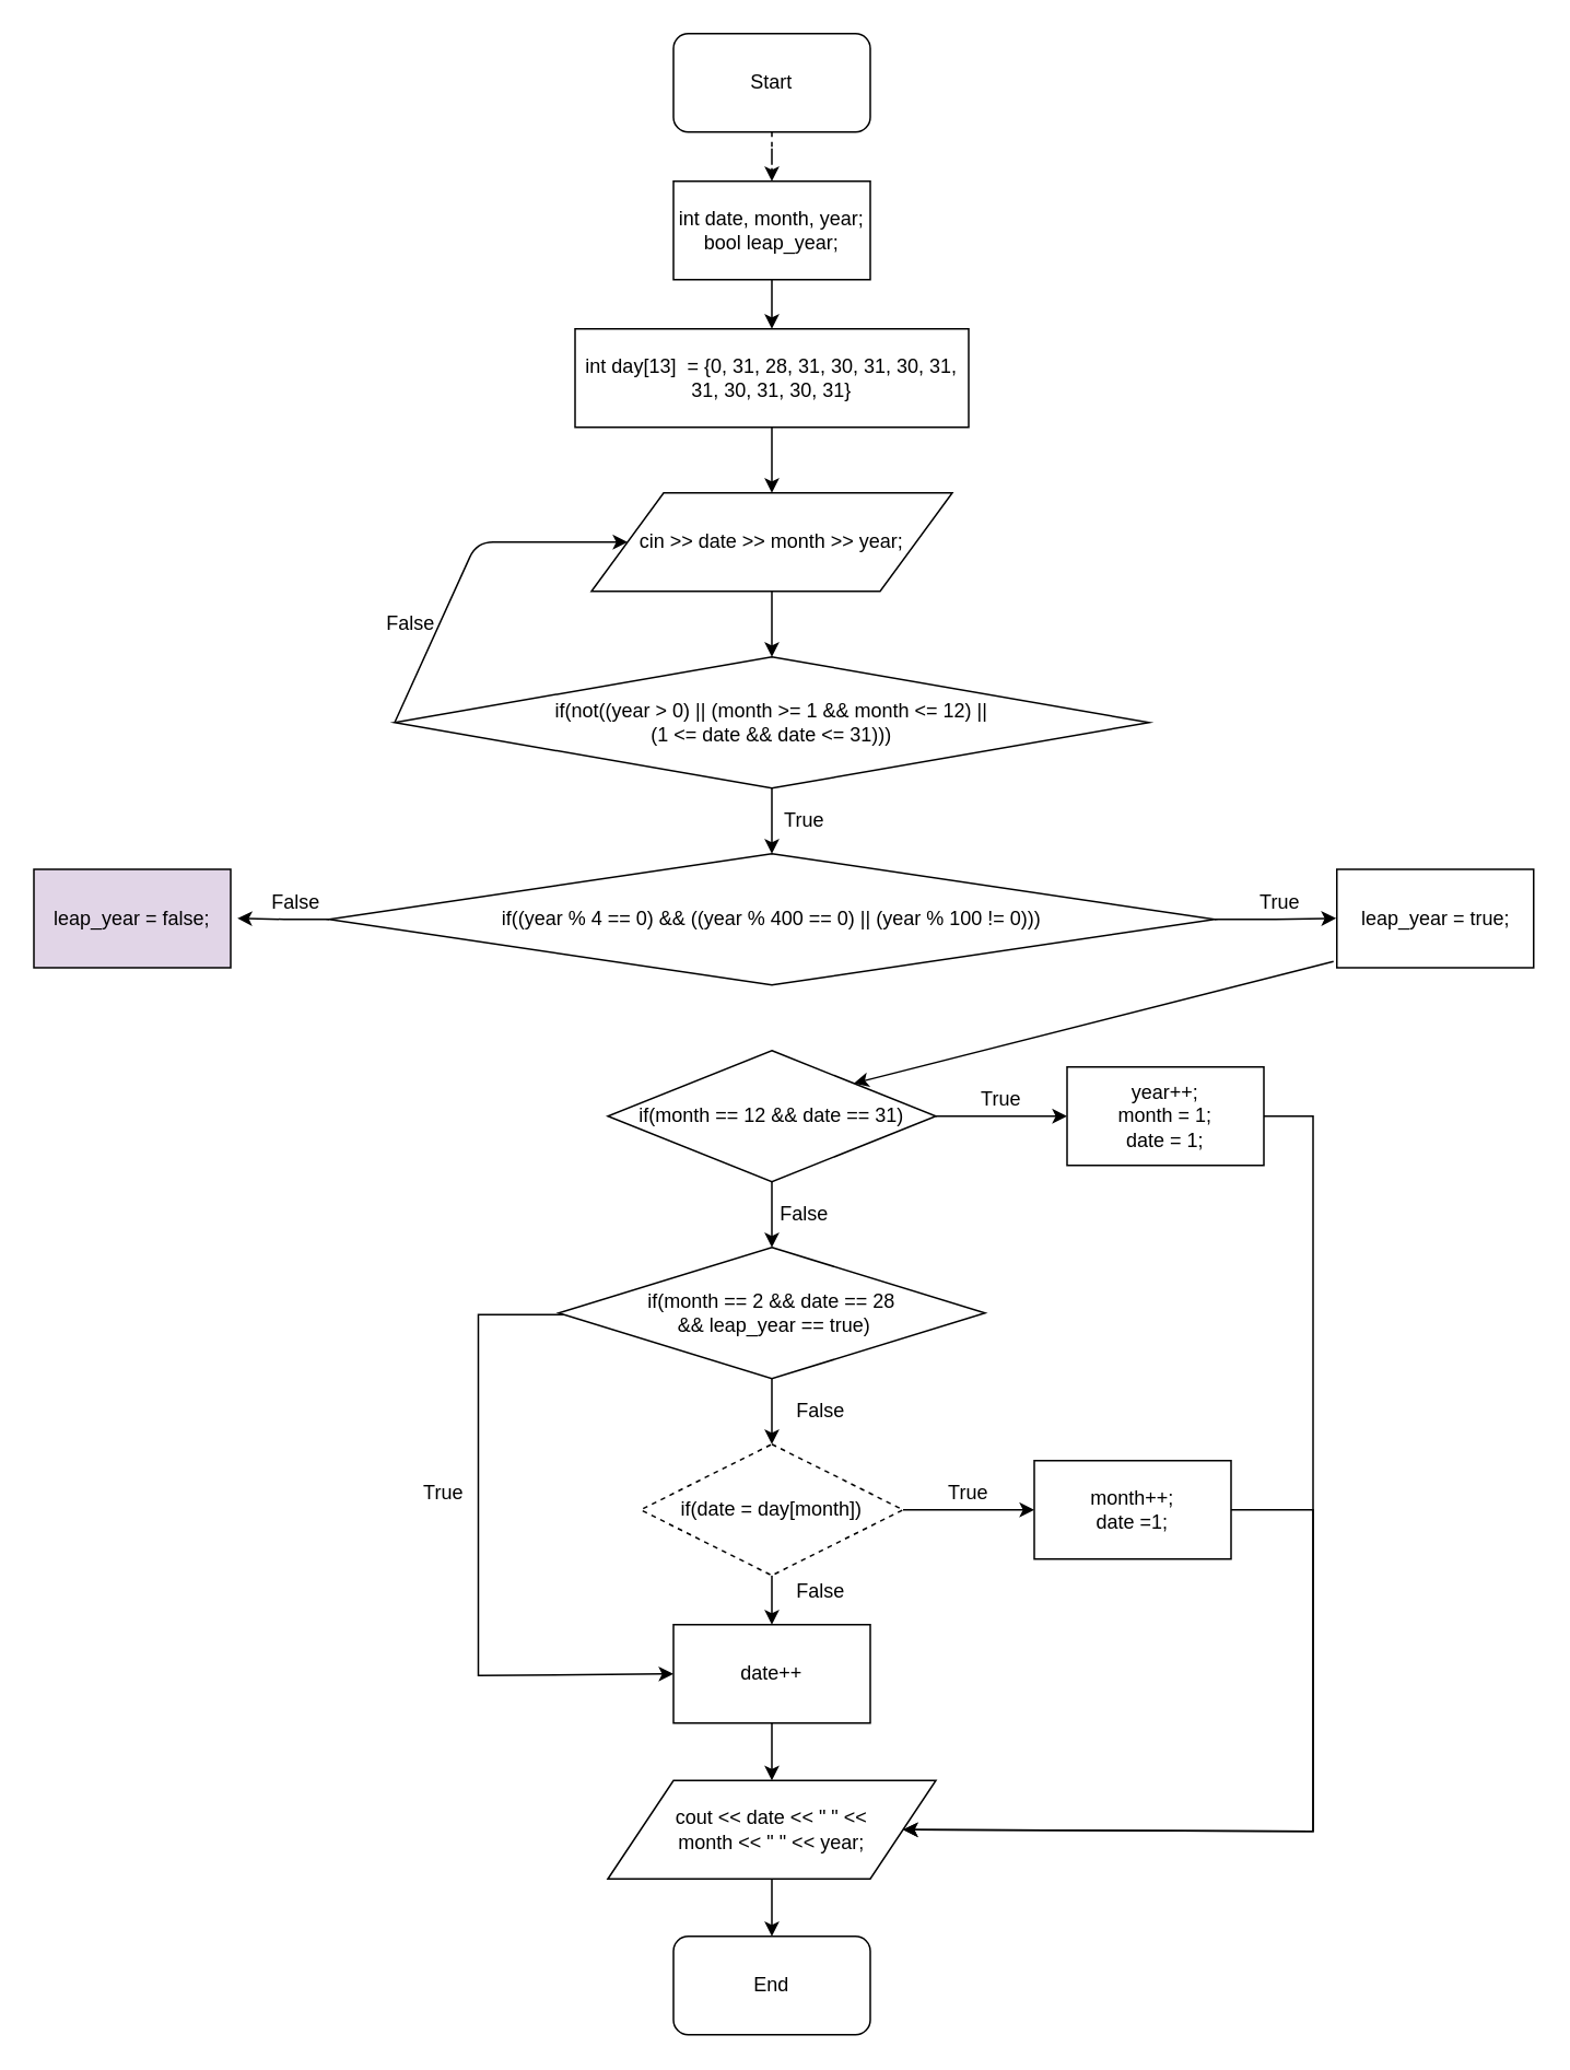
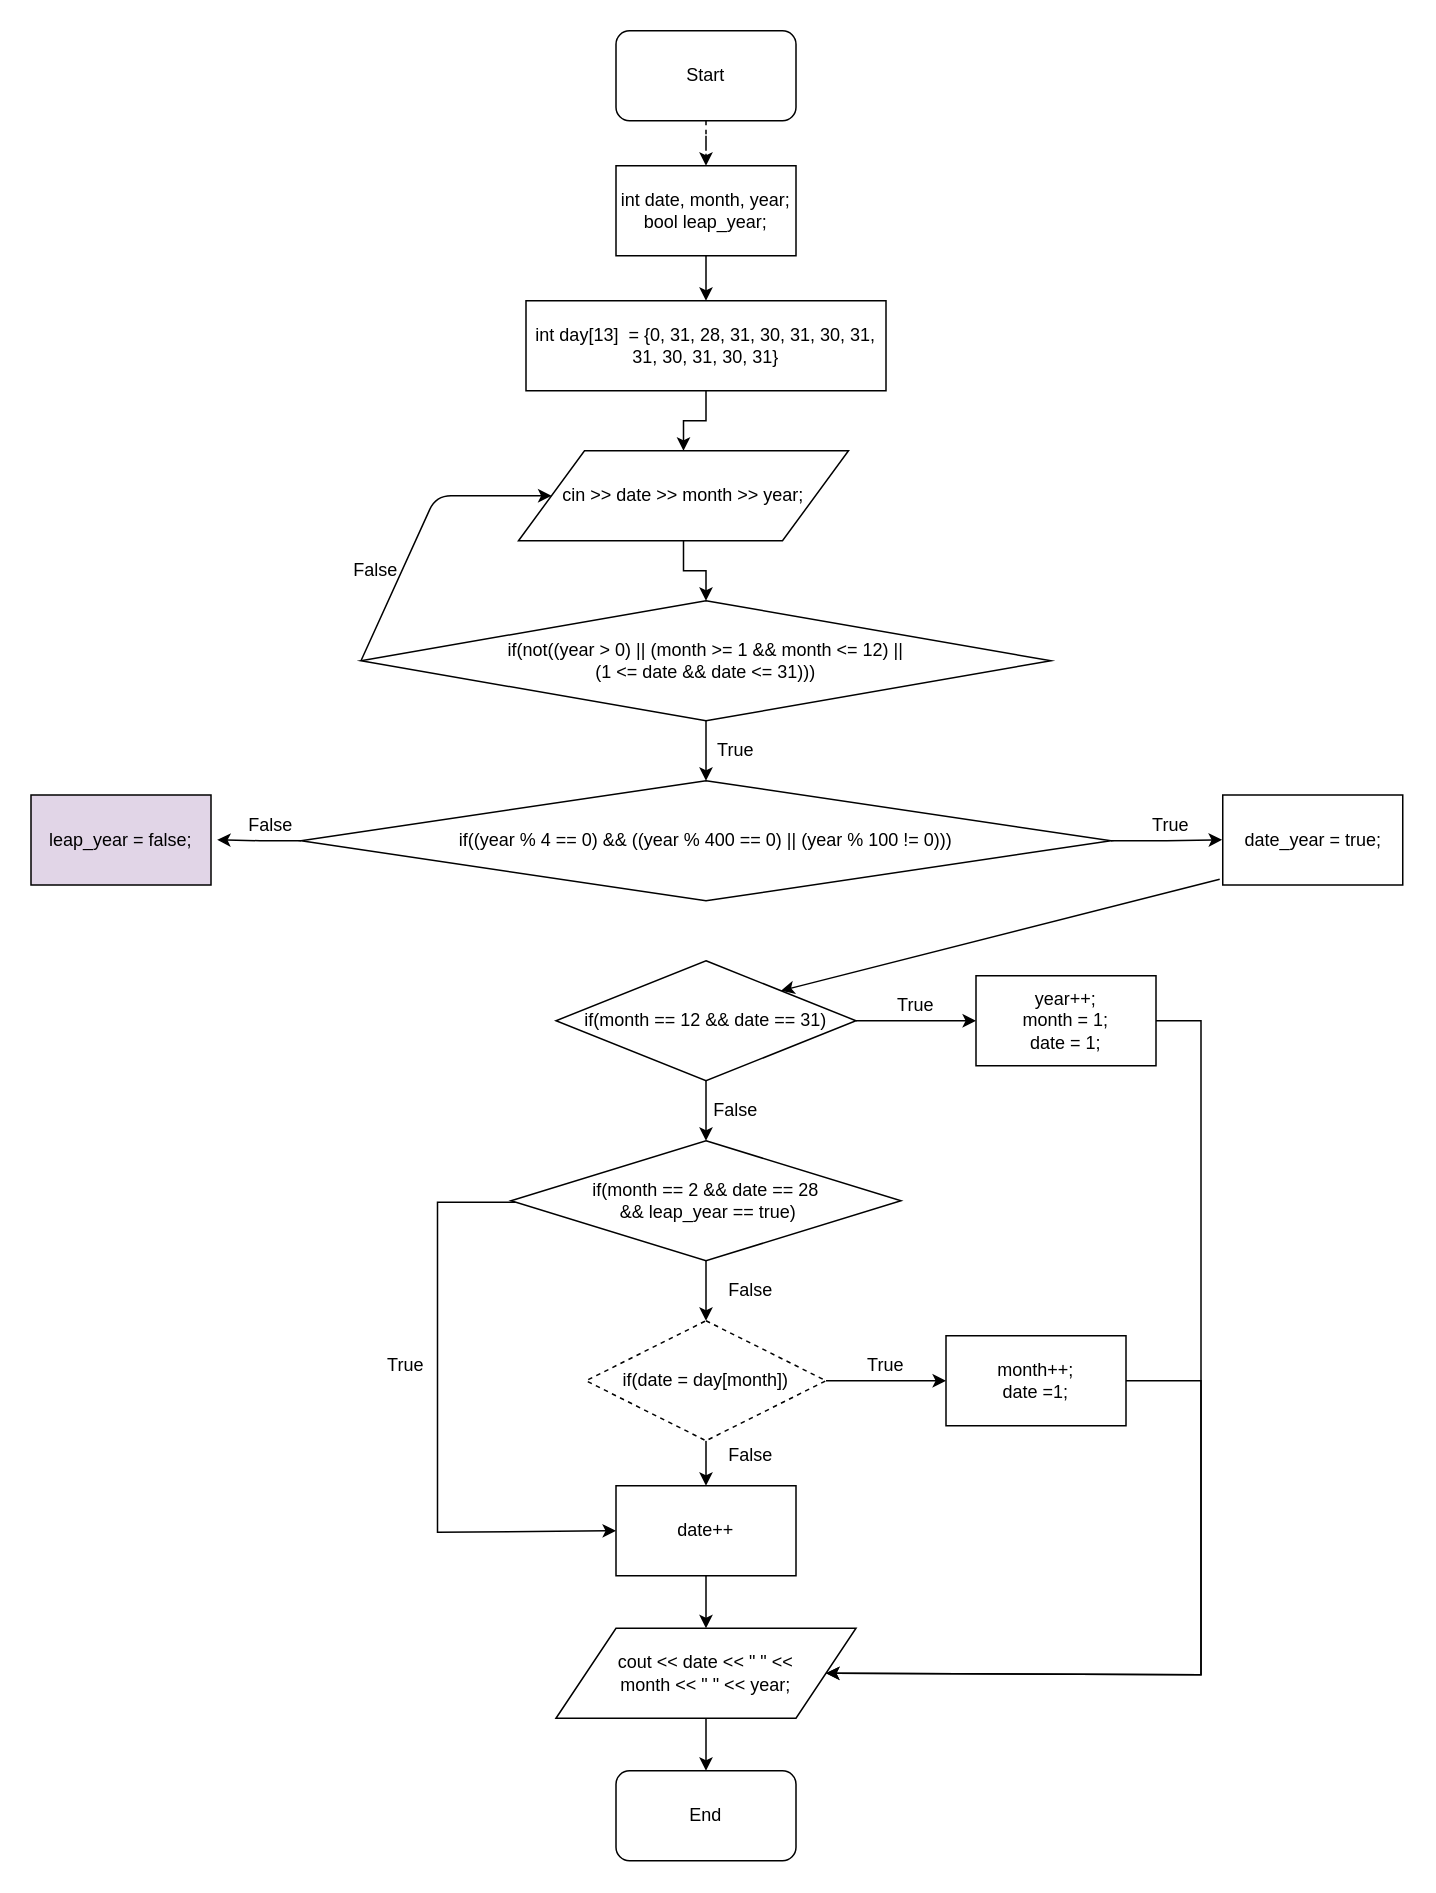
- <mxCell id="7" value="cin &amp;gt;&amp;gt; date &amp;gt;&amp;gt; month &amp;gt;&amp;gt; year;" style="shape=parallelogram;perimeter=parallelogramPerimeter;whiteSpace=wrap;html=1;" vertex="1" parent="1"><mxGeometry x="360" y="300" width="220" height="60" as="geometry" /></mxCell>
+ <mxCell id="7" value="cin &amp;gt;&amp;gt; date &amp;gt;&amp;gt; month &amp;gt;&amp;gt; year;" style="shape=parallelogram;perimeter=parallelogramPerimeter;whiteSpace=wrap;html=1;" vertex="1" parent="1"><mxGeometry x="345" y="300" width="220" height="60" as="geometry" /></mxCell>
- <mxCell id="21" value="leap_year = true;" style="rounded=0;whiteSpace=wrap;html=1;" vertex="1" parent="1"><mxGeometry x="814.5" y="529.5" width="120" height="60" as="geometry" /></mxCell>
+ <mxCell id="21" value="date_year = true;" style="rounded=0;whiteSpace=wrap;html=1;" vertex="1" parent="1"><mxGeometry x="814.5" y="529.5" width="120" height="60" as="geometry" /></mxCell>
